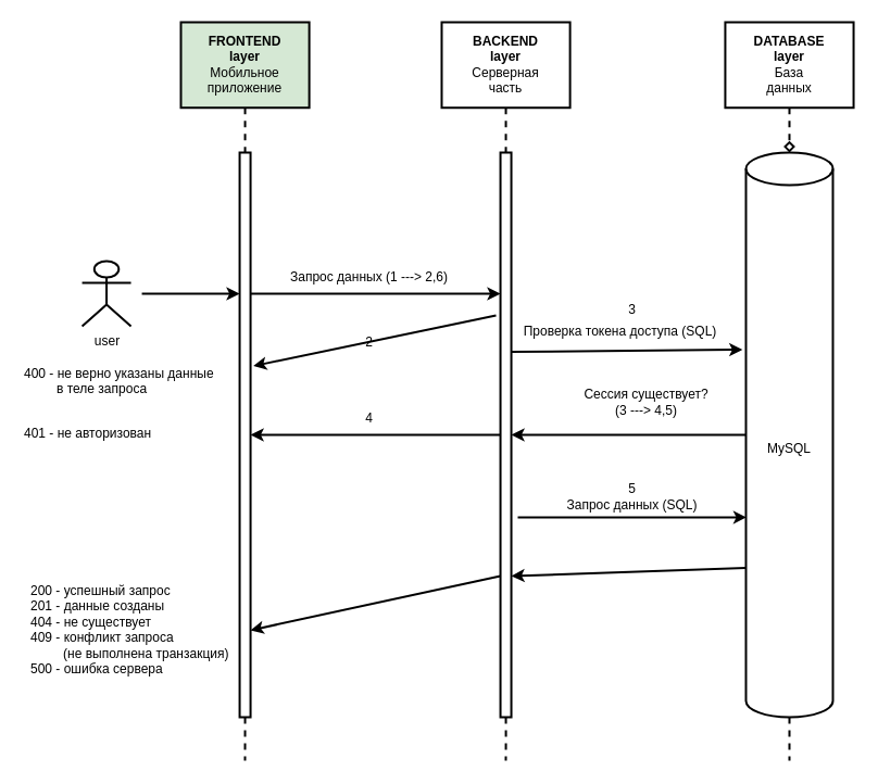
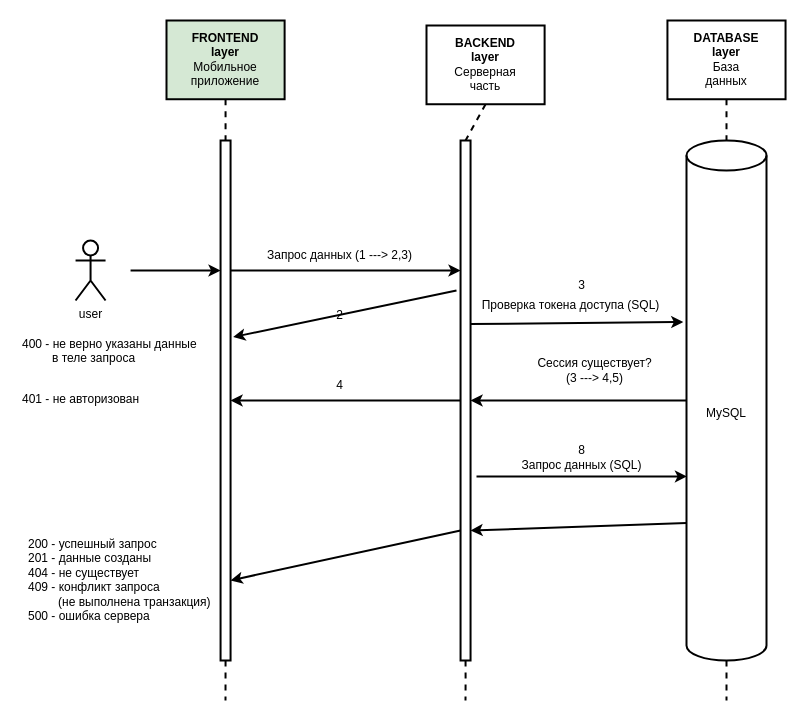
- <mxCell id="18" value="&lt;b&gt;BACKEND&lt;br&gt;layer&lt;/b&gt;&lt;br&gt;Серверная&lt;br&gt;часть" style="rounded=0;whiteSpace=wrap;html=1;strokeWidth=2;" parent="1" vertex="1"><mxGeometry x="406" y="20" width="118.11" height="78.74" as="geometry" /></mxCell>
+ <mxCell id="18" value="&lt;b&gt;BACKEND&lt;br&gt;layer&lt;/b&gt;&lt;br&gt;Серверная&lt;br&gt;часть" style="rounded=0;whiteSpace=wrap;html=1;strokeWidth=2;" parent="1" vertex="1"><mxGeometry x="426" y="25" width="118.11" height="78.74" as="geometry" /></mxCell>
- <mxCell id="29" style="edgeStyle=orthogonalEdgeStyle;rounded=0;orthogonalLoop=1;jettySize=auto;html=1;exitX=0.5;exitY=1;exitDx=0;exitDy=0;strokeWidth=2;dashed=1;endArrow=diamond;endFill=0;" edge="1" parent="1" source="30" target="22"><mxGeometry relative="1" as="geometry" /></mxCell>
+ <mxCell id="29" style="edgeStyle=orthogonalEdgeStyle;rounded=0;orthogonalLoop=1;jettySize=auto;html=1;exitX=0.5;exitY=1;exitDx=0;exitDy=0;strokeWidth=2;dashed=1;endArrow=none;endFill=0;" edge="1" parent="1" source="30" target="22"><mxGeometry relative="1" as="geometry" /></mxCell>
- <mxCell id="23" value="Запрос данных (1 ---&amp;gt; 2,6)" style="text;html=1;align=center;verticalAlign=middle;resizable=0;points=[];autosize=1;strokeColor=none;fillColor=none;" parent="1" vertex="1"><mxGeometry x="254.11" y="240" width="170" height="30" as="geometry" /></mxCell>
+ <mxCell id="23" value="Запрос данных (1 ---&amp;gt; 2,3)" style="text;html=1;align=center;verticalAlign=middle;resizable=0;points=[];autosize=1;strokeColor=none;fillColor=none;" parent="1" vertex="1"><mxGeometry x="254.11" y="240" width="170" height="30" as="geometry" /></mxCell>
- <mxCell id="4" value="user" style="shape=umlActor;verticalLabelPosition=bottom;verticalAlign=top;html=1;outlineConnect=0;strokeWidth=2;" parent="1" vertex="1"><mxGeometry x="75.06" y="240" width="45" height="60" as="geometry" /></mxCell>
+ <mxCell id="4" value="user" style="shape=umlActor;verticalLabelPosition=bottom;verticalAlign=top;html=1;outlineConnect=0;strokeWidth=2;" parent="1" vertex="1"><mxGeometry x="75.06" y="240" width="30" height="60" as="geometry" /></mxCell>
- <mxCell id="35" value="5" style="text;html=1;align=center;verticalAlign=middle;resizable=0;points=[];autosize=1;strokeColor=none;fillColor=none;" vertex="1" parent="1"><mxGeometry x="566" y="435" width="30" height="30" as="geometry" /></mxCell>
+ <mxCell id="35" value="8" style="text;html=1;align=center;verticalAlign=middle;resizable=0;points=[];autosize=1;strokeColor=none;fillColor=none;" vertex="1" parent="1"><mxGeometry x="566" y="435" width="30" height="30" as="geometry" /></mxCell>
